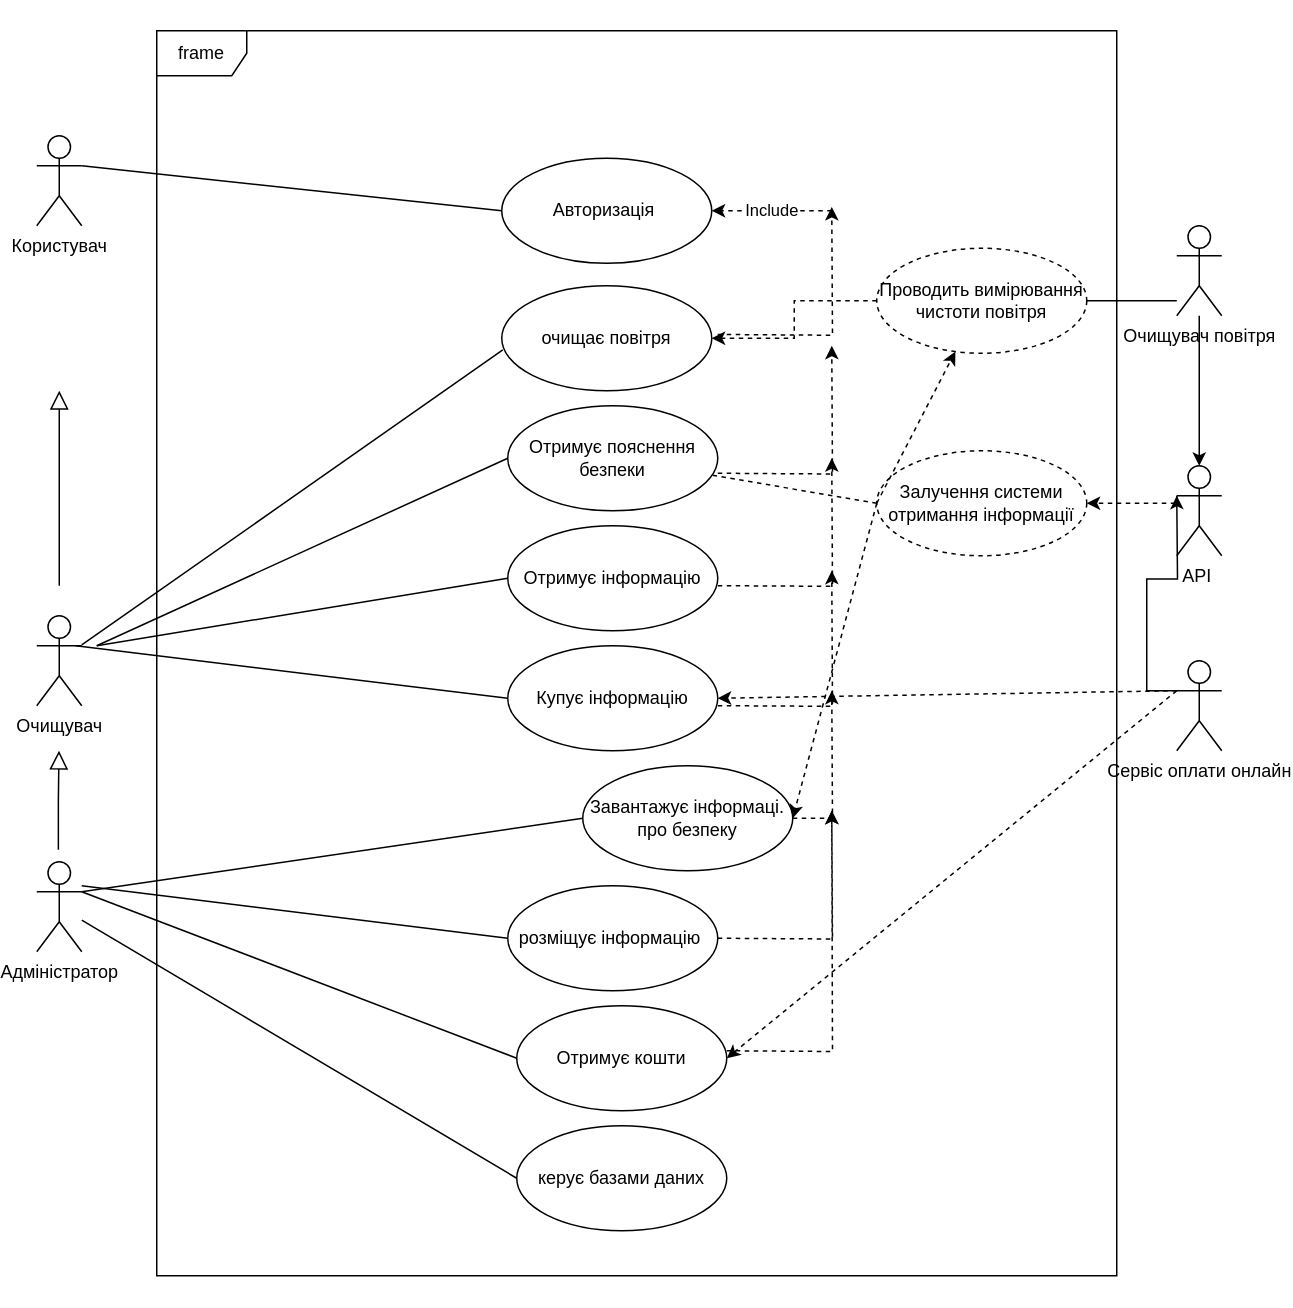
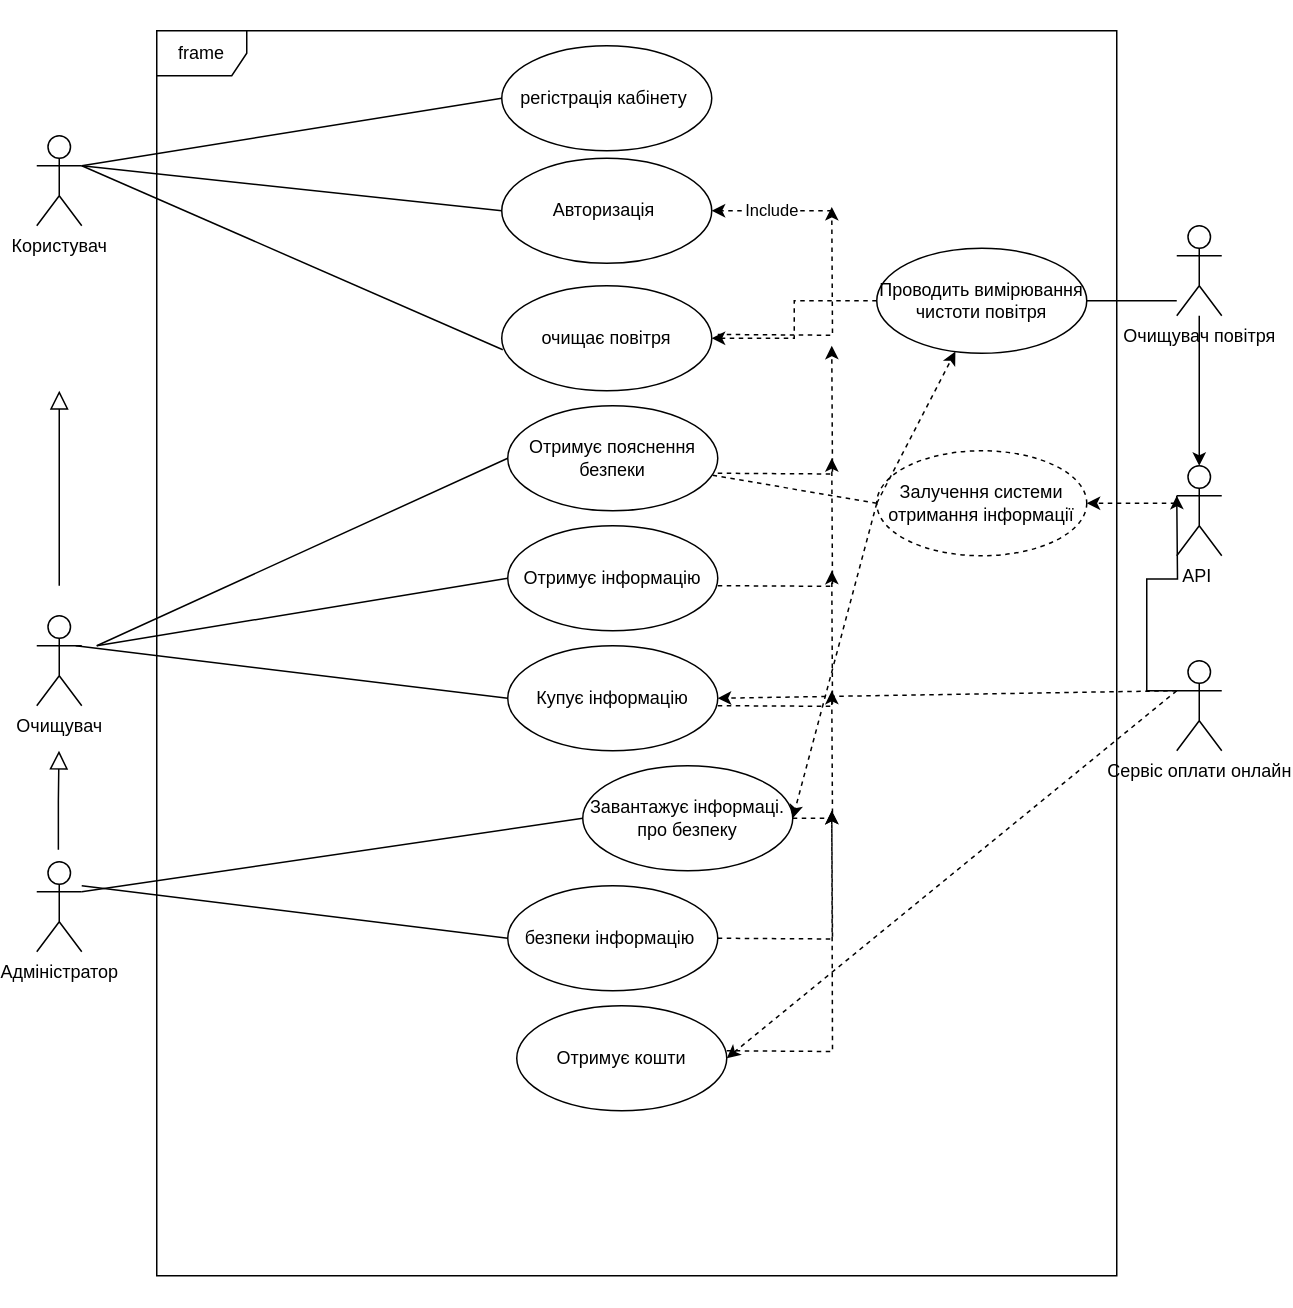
+ <mxCell id="19" value="регістрація кабінету&amp;nbsp;" style="ellipse;whiteSpace=wrap;html=1;" vertex="1" parent="1"><mxGeometry x="330" y="30" width="140" height="70" as="geometry" /></mxCell>
+ <mxCell id="4" value="" style="endArrow=none;shadow=0;strokeWidth=1;rounded=0;endFill=0;elbow=vertical;exitX=1;exitY=0.333;exitDx=0;exitDy=0;exitPerimeter=0;entryX=0;entryY=0.5;entryDx=0;entryDy=0;" parent="1" source="11" target="19" edge="1"><mxGeometry x="0.5" y="41" relative="1" as="geometry"><mxPoint x="80" y="330" as="sourcePoint" /><mxPoint x="80" y="400" as="targetPoint" /><mxPoint x="-40" y="32" as="offset" /></mxGeometry></mxCell>
- <mxCell id="17" value="Проводить вимірювання&lt;br&gt;чистоти повітря" style="ellipse;whiteSpace=wrap;html=1;dashed=1;" vertex="1" parent="1"><mxGeometry x="580" y="165" width="140" height="70" as="geometry" /></mxCell>
+ <mxCell id="17" value="Проводить вимірювання&lt;br&gt;чистоти повітря" style="ellipse;whiteSpace=wrap;html=1;" vertex="1" parent="1"><mxGeometry x="580" y="165" width="140" height="70" as="geometry" /></mxCell>
- <mxCell id="10" style="rounded=0;orthogonalLoop=1;jettySize=auto;html=1;exitX=0.005;exitY=0.61;exitDx=0;exitDy=0;exitPerimeter=0;endArrow=none;endFill=0;" edge="1" parent="1" source="18" target="12"><mxGeometry relative="1" as="geometry" /></mxCell>
+ <mxCell id="10" style="rounded=0;orthogonalLoop=1;jettySize=auto;html=1;exitX=0.005;exitY=0.61;exitDx=0;exitDy=0;exitPerimeter=0;entryX=1;entryY=0.333;entryDx=0;entryDy=0;entryPerimeter=0;endArrow=none;endFill=0;" edge="1" parent="1" source="18" target="11"><mxGeometry relative="1" as="geometry" /></mxCell>
- <mxCell id="22" value="розміщує інформацію&amp;nbsp;" style="ellipse;whiteSpace=wrap;html=1;" vertex="1" parent="1"><mxGeometry x="334" y="590" width="140" height="70" as="geometry" /></mxCell>
+ <mxCell id="22" value="безпеки інформацію&amp;nbsp;" style="ellipse;whiteSpace=wrap;html=1;" vertex="1" parent="1"><mxGeometry x="334" y="590" width="140" height="70" as="geometry" /></mxCell>
- <mxCell id="45" style="edgeStyle=none;rounded=0;orthogonalLoop=1;jettySize=auto;html=1;entryX=0;entryY=0.5;entryDx=0;entryDy=0;exitX=1;exitY=0.333;exitDx=0;exitDy=0;exitPerimeter=0;endArrow=none;endFill=0;" edge="1" parent="1" source="31" target="23"><mxGeometry relative="1" as="geometry"><mxPoint x="60" y="600" as="sourcePoint" /><mxPoint x="350" y="795" as="targetPoint" /></mxGeometry></mxCell>
- <mxCell id="30" style="edgeStyle=none;rounded=0;orthogonalLoop=1;jettySize=auto;html=1;entryX=0;entryY=0.5;entryDx=0;entryDy=0;endArrow=none;endFill=0;" edge="1" parent="1" source="31" target="24"><mxGeometry relative="1" as="geometry" /></mxCell>
- <mxCell id="24" value="керує базами даних" style="ellipse;whiteSpace=wrap;html=1;" vertex="1" parent="1"><mxGeometry x="340" y="750" width="140" height="70" as="geometry" /></mxCell>
